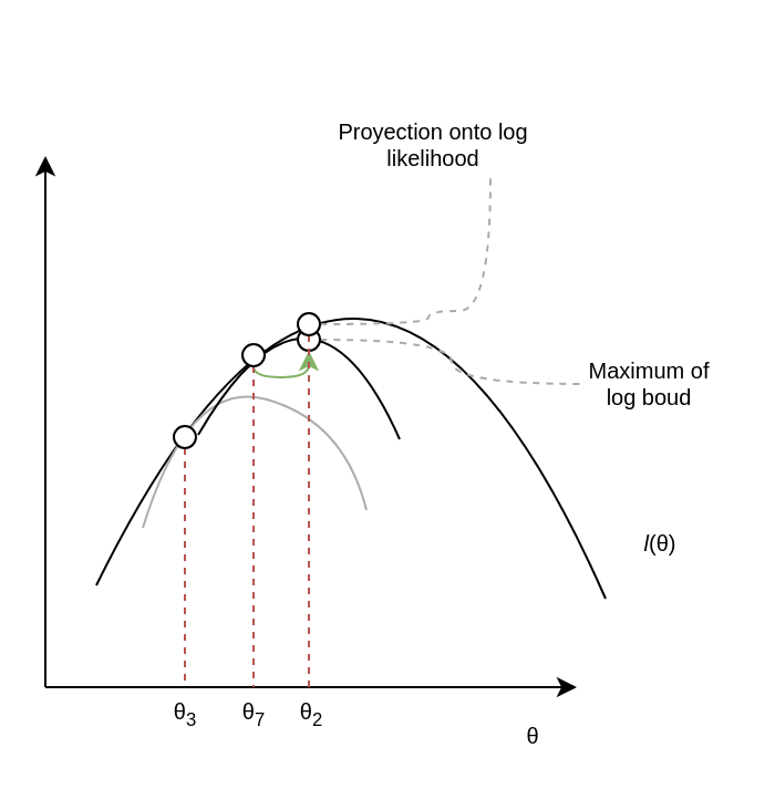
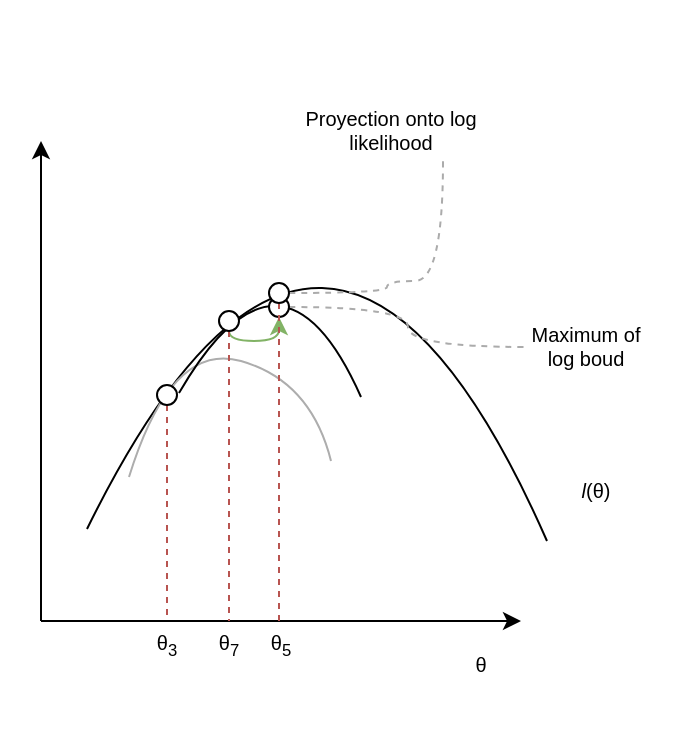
- <mxCell id="23" value="θ&lt;sub&gt;2&lt;/sub&gt;" style="text;html=1;strokeColor=none;fillColor=none;align=center;verticalAlign=middle;whiteSpace=wrap;rounded=0;fontSize=10;" vertex="1" parent="1"><mxGeometry x="133" y="310" width="15" height="24" as="geometry" /></mxCell>
+ <mxCell id="23" value="θ&lt;sub&gt;5&lt;/sub&gt;" style="text;html=1;strokeColor=none;fillColor=none;align=center;verticalAlign=middle;whiteSpace=wrap;rounded=0;fontSize=10;" vertex="1" parent="1"><mxGeometry x="133" y="310" width="15" height="24" as="geometry" /></mxCell>
